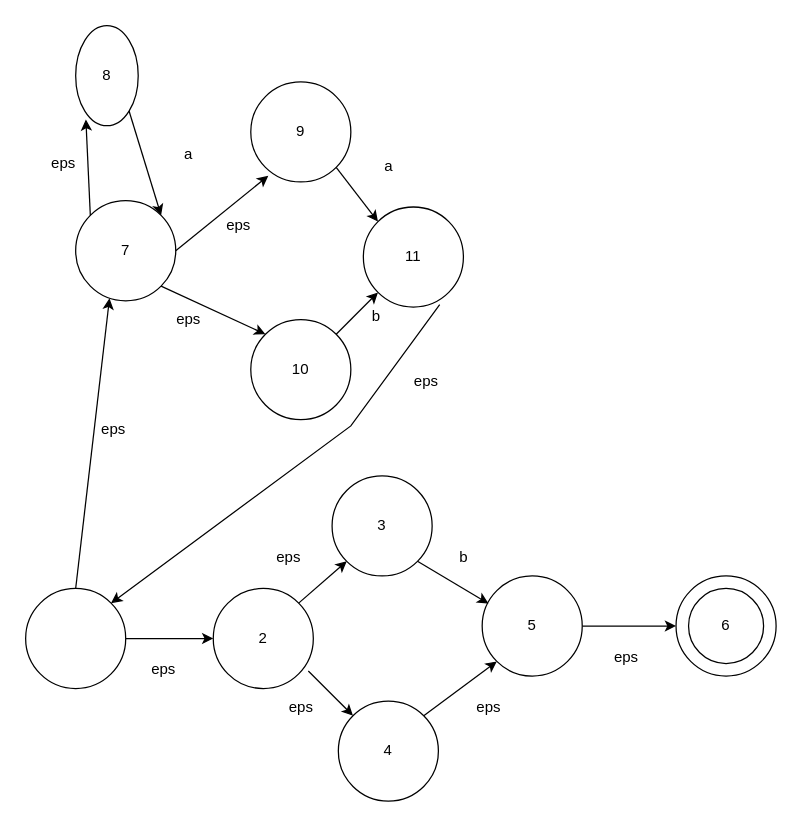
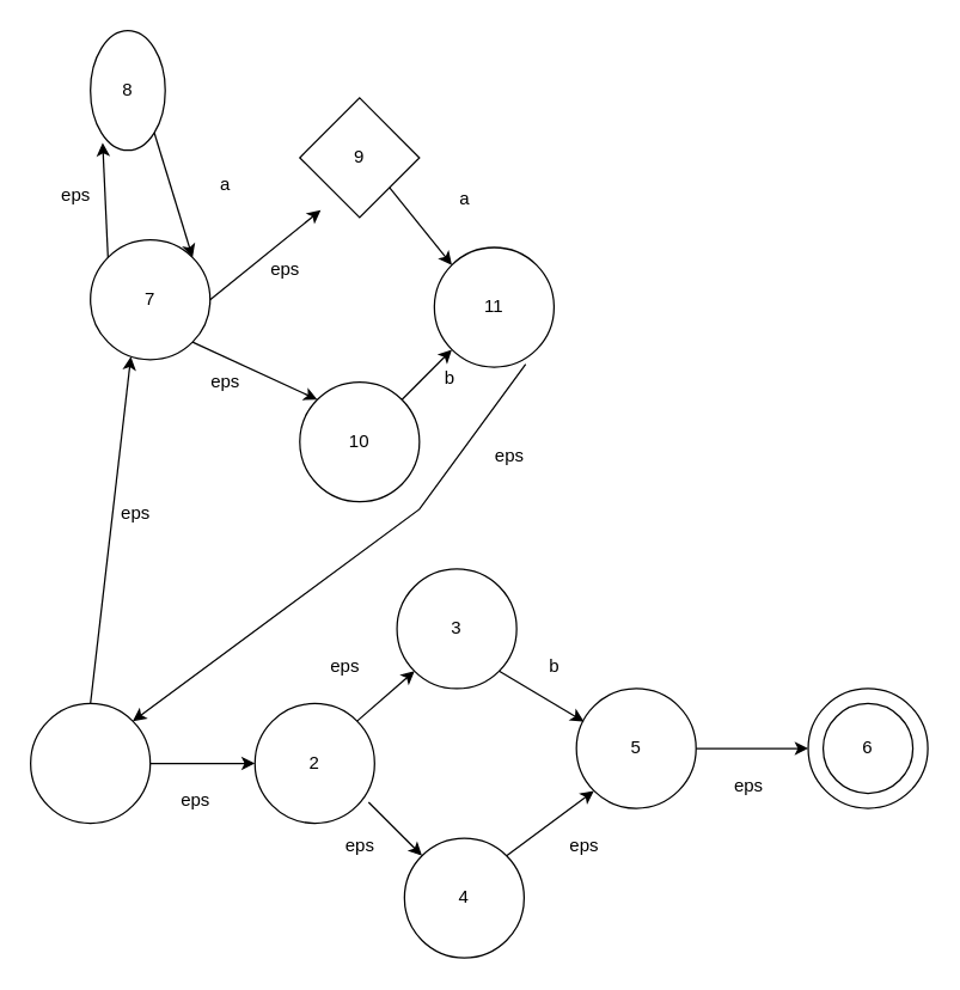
- <mxCell id="5" value="9" style="ellipse;whiteSpace=wrap;html=1;aspect=fixed;" vertex="1" parent="1"><mxGeometry x="200" y="65" width="80" height="80" as="geometry" /></mxCell>
+ <mxCell id="5" value="9" style="rhombus;whiteSpace=wrap;html=1;aspect=fixed;" vertex="1" parent="1"><mxGeometry x="200" y="65" width="80" height="80" as="geometry" /></mxCell>
